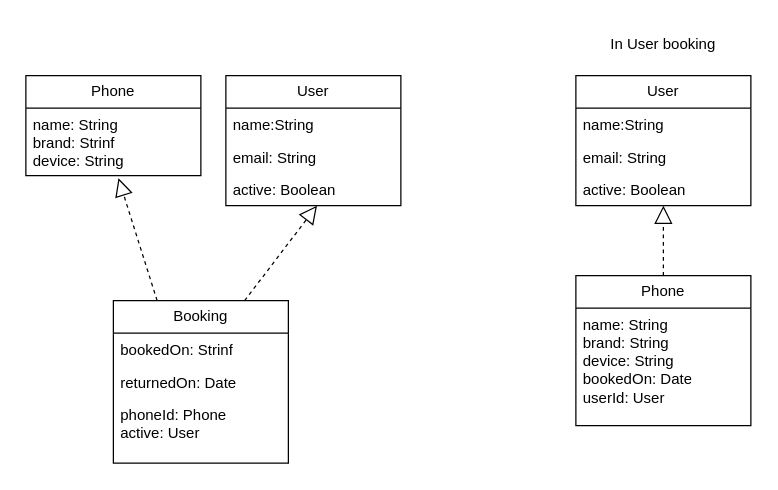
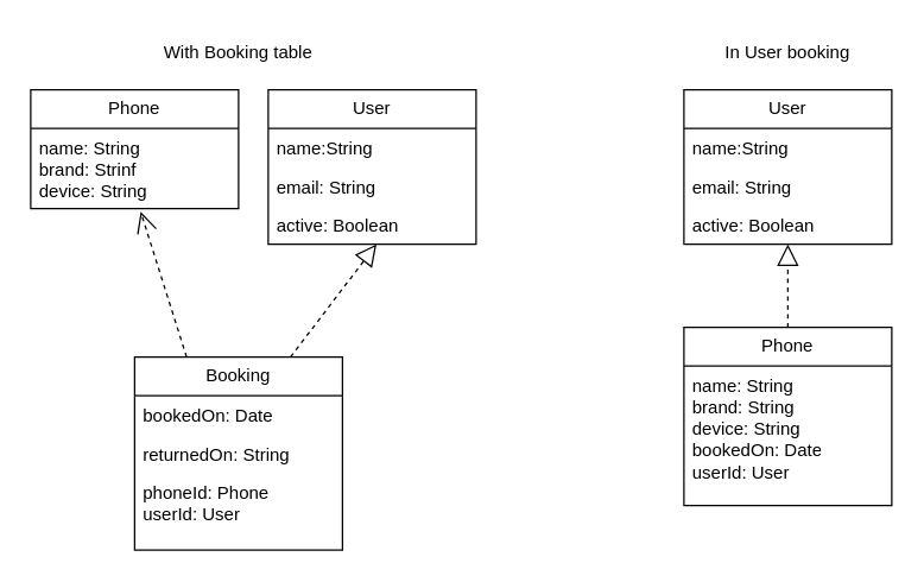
+ <mxCell id="21" value="With Booking table" style="text;strokeColor=none;align=center;fillColor=none;html=1;verticalAlign=middle;whiteSpace=wrap;rounded=0;" vertex="1" parent="1"><mxGeometry x="90" y="20" width="140" height="30" as="geometry" /></mxCell>
- <mxCell id="12" value="" style="endArrow=block;dashed=1;endFill=0;endSize=12;html=1;rounded=0;exitX=0.25;exitY=0;exitDx=0;exitDy=0;entryX=0.529;entryY=1.038;entryDx=0;entryDy=0;entryPerimeter=0;" parent="1" source="4" target="3" edge="1"><mxGeometry width="160" relative="1" as="geometry"><mxPoint x="160" y="290" as="sourcePoint" /><mxPoint x="320" y="290" as="targetPoint" /></mxGeometry></mxCell>
+ <mxCell id="12" value="" style="endArrow=open;dashed=1;endFill=0;endSize=12;html=1;rounded=0;exitX=0.25;exitY=0;exitDx=0;exitDy=0;entryX=0.529;entryY=1.038;entryDx=0;entryDy=0;entryPerimeter=0;" parent="1" source="4" target="3" edge="1"><mxGeometry width="160" relative="1" as="geometry"><mxPoint x="160" y="290" as="sourcePoint" /><mxPoint x="320" y="290" as="targetPoint" /></mxGeometry></mxCell>
- <mxCell id="5" value="bookedOn: Strinf" style="text;strokeColor=none;fillColor=none;align=left;verticalAlign=top;spacingLeft=4;spacingRight=4;overflow=hidden;rotatable=0;points=[[0,0.5],[1,0.5]];portConstraint=eastwest;whiteSpace=wrap;html=1;" parent="4" vertex="1"><mxGeometry y="26" width="140" height="26" as="geometry" /></mxCell>
+ <mxCell id="5" value="bookedOn: Date" style="text;strokeColor=none;fillColor=none;align=left;verticalAlign=top;spacingLeft=4;spacingRight=4;overflow=hidden;rotatable=0;points=[[0,0.5],[1,0.5]];portConstraint=eastwest;whiteSpace=wrap;html=1;" parent="4" vertex="1"><mxGeometry y="26" width="140" height="26" as="geometry" /></mxCell>
- <mxCell id="6" value="returnedOn: Date" style="text;strokeColor=none;fillColor=none;align=left;verticalAlign=top;spacingLeft=4;spacingRight=4;overflow=hidden;rotatable=0;points=[[0,0.5],[1,0.5]];portConstraint=eastwest;whiteSpace=wrap;html=1;" parent="4" vertex="1"><mxGeometry y="52" width="140" height="26" as="geometry" /></mxCell>
+ <mxCell id="6" value="returnedOn: String" style="text;strokeColor=none;fillColor=none;align=left;verticalAlign=top;spacingLeft=4;spacingRight=4;overflow=hidden;rotatable=0;points=[[0,0.5],[1,0.5]];portConstraint=eastwest;whiteSpace=wrap;html=1;" parent="4" vertex="1"><mxGeometry y="52" width="140" height="26" as="geometry" /></mxCell>
- <mxCell id="7" value="phoneId: Phone&lt;br&gt;active: User" style="text;strokeColor=none;fillColor=none;align=left;verticalAlign=top;spacingLeft=4;spacingRight=4;overflow=hidden;rotatable=0;points=[[0,0.5],[1,0.5]];portConstraint=eastwest;whiteSpace=wrap;html=1;" parent="4" vertex="1"><mxGeometry y="78" width="140" height="52" as="geometry" /></mxCell>
+ <mxCell id="7" value="phoneId: Phone&lt;br&gt;userId: User" style="text;strokeColor=none;fillColor=none;align=left;verticalAlign=top;spacingLeft=4;spacingRight=4;overflow=hidden;rotatable=0;points=[[0,0.5],[1,0.5]];portConstraint=eastwest;whiteSpace=wrap;html=1;" parent="4" vertex="1"><mxGeometry y="78" width="140" height="52" as="geometry" /></mxCell>
